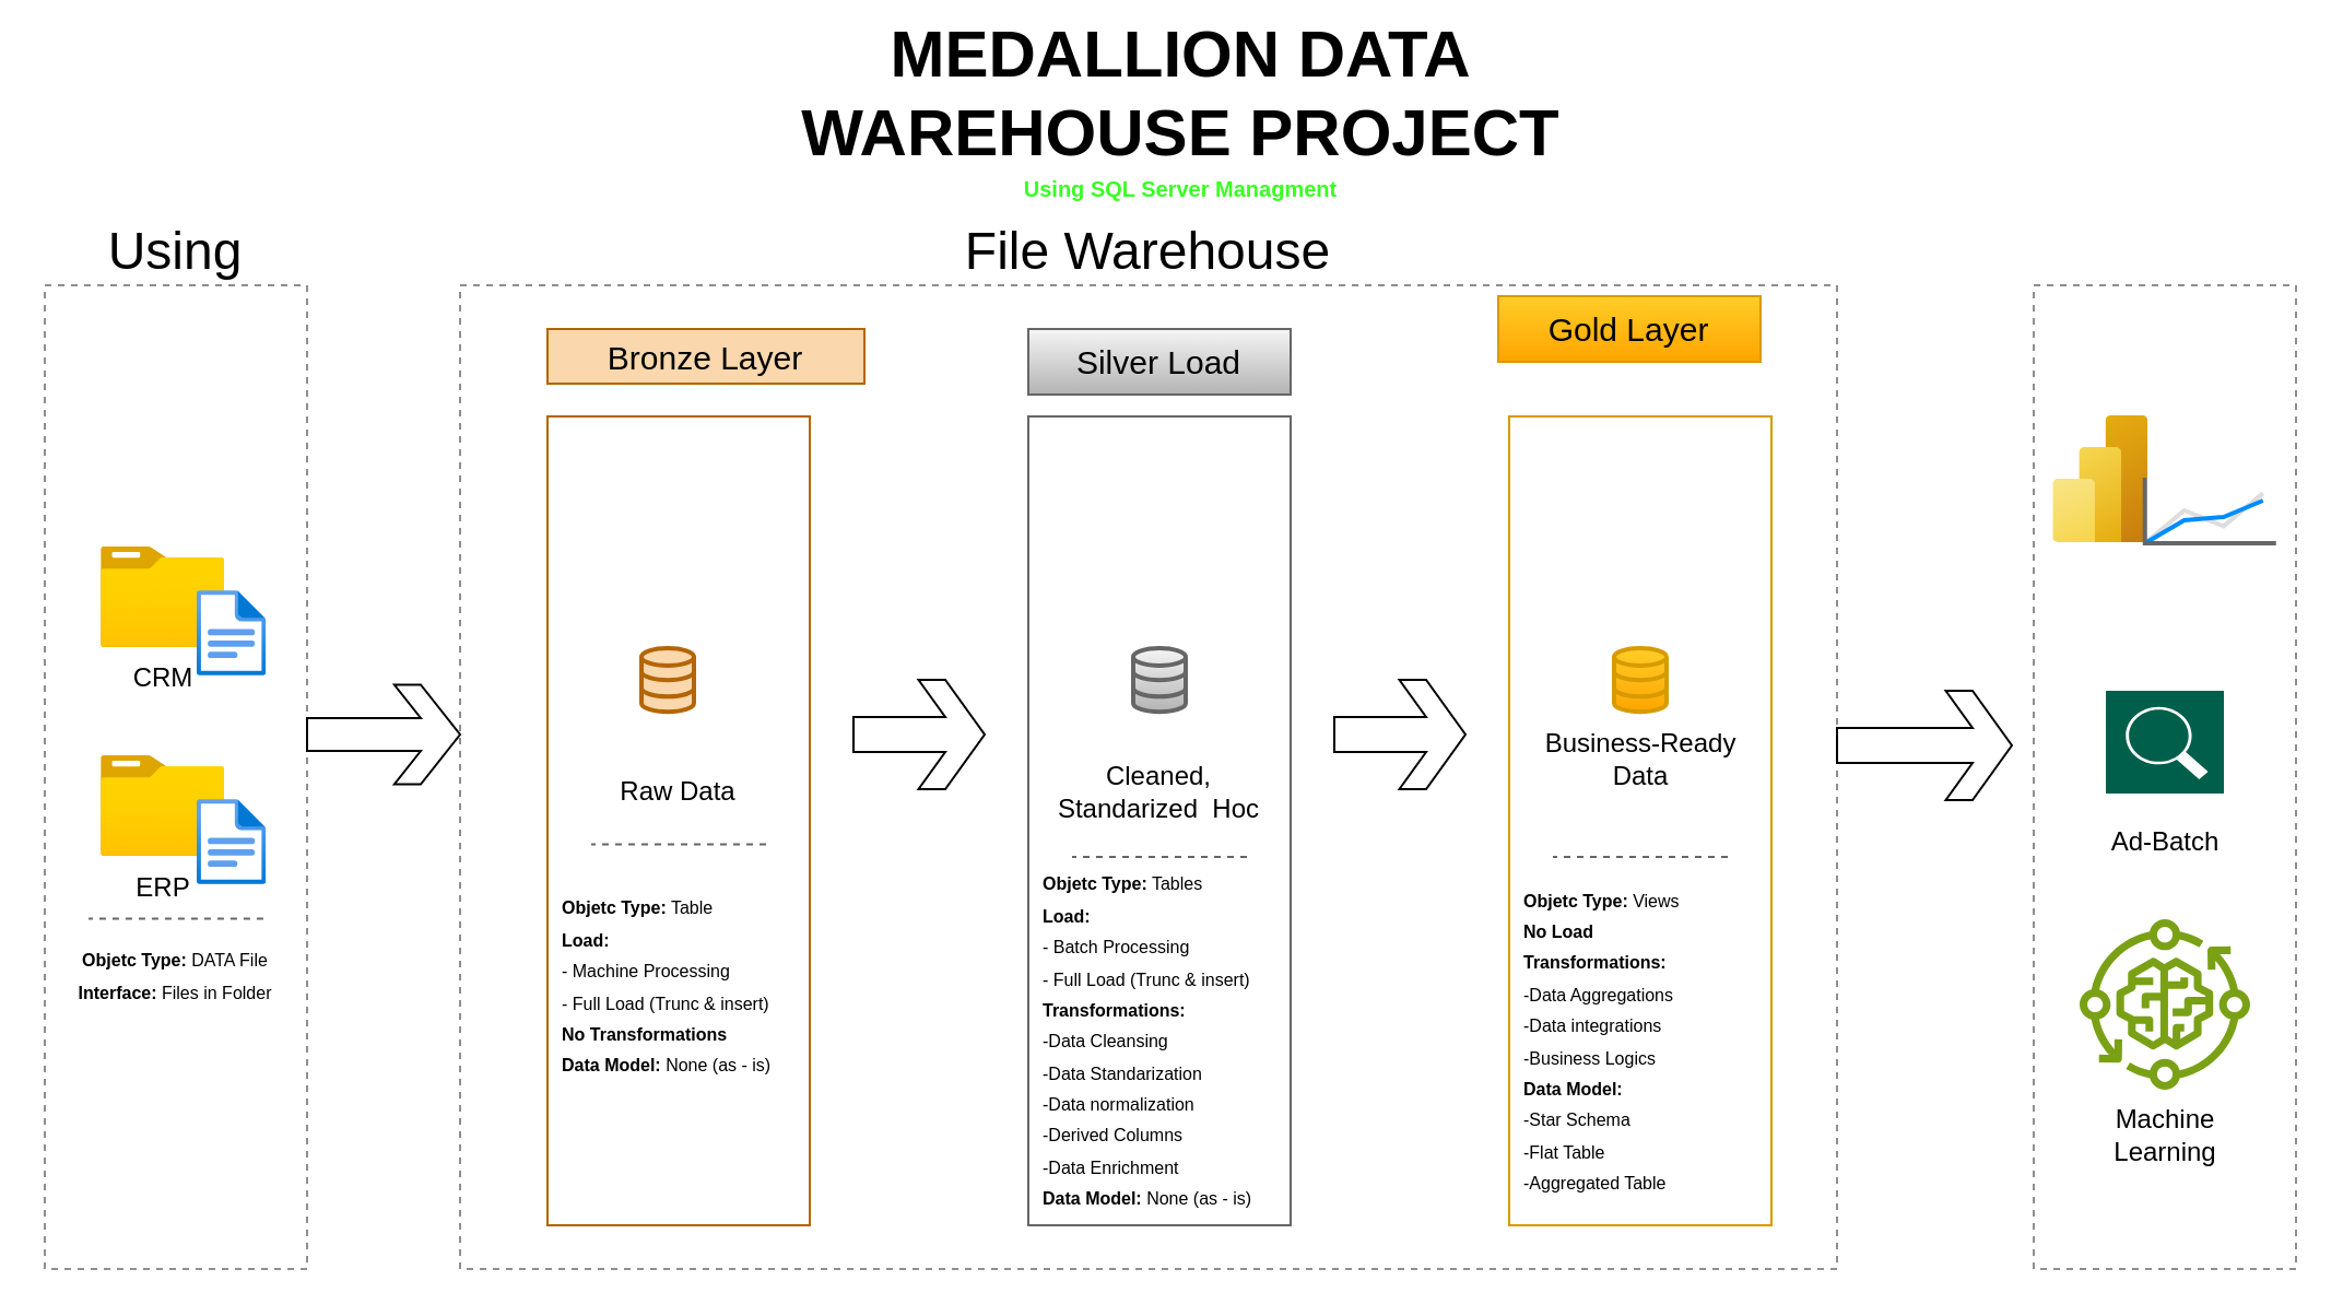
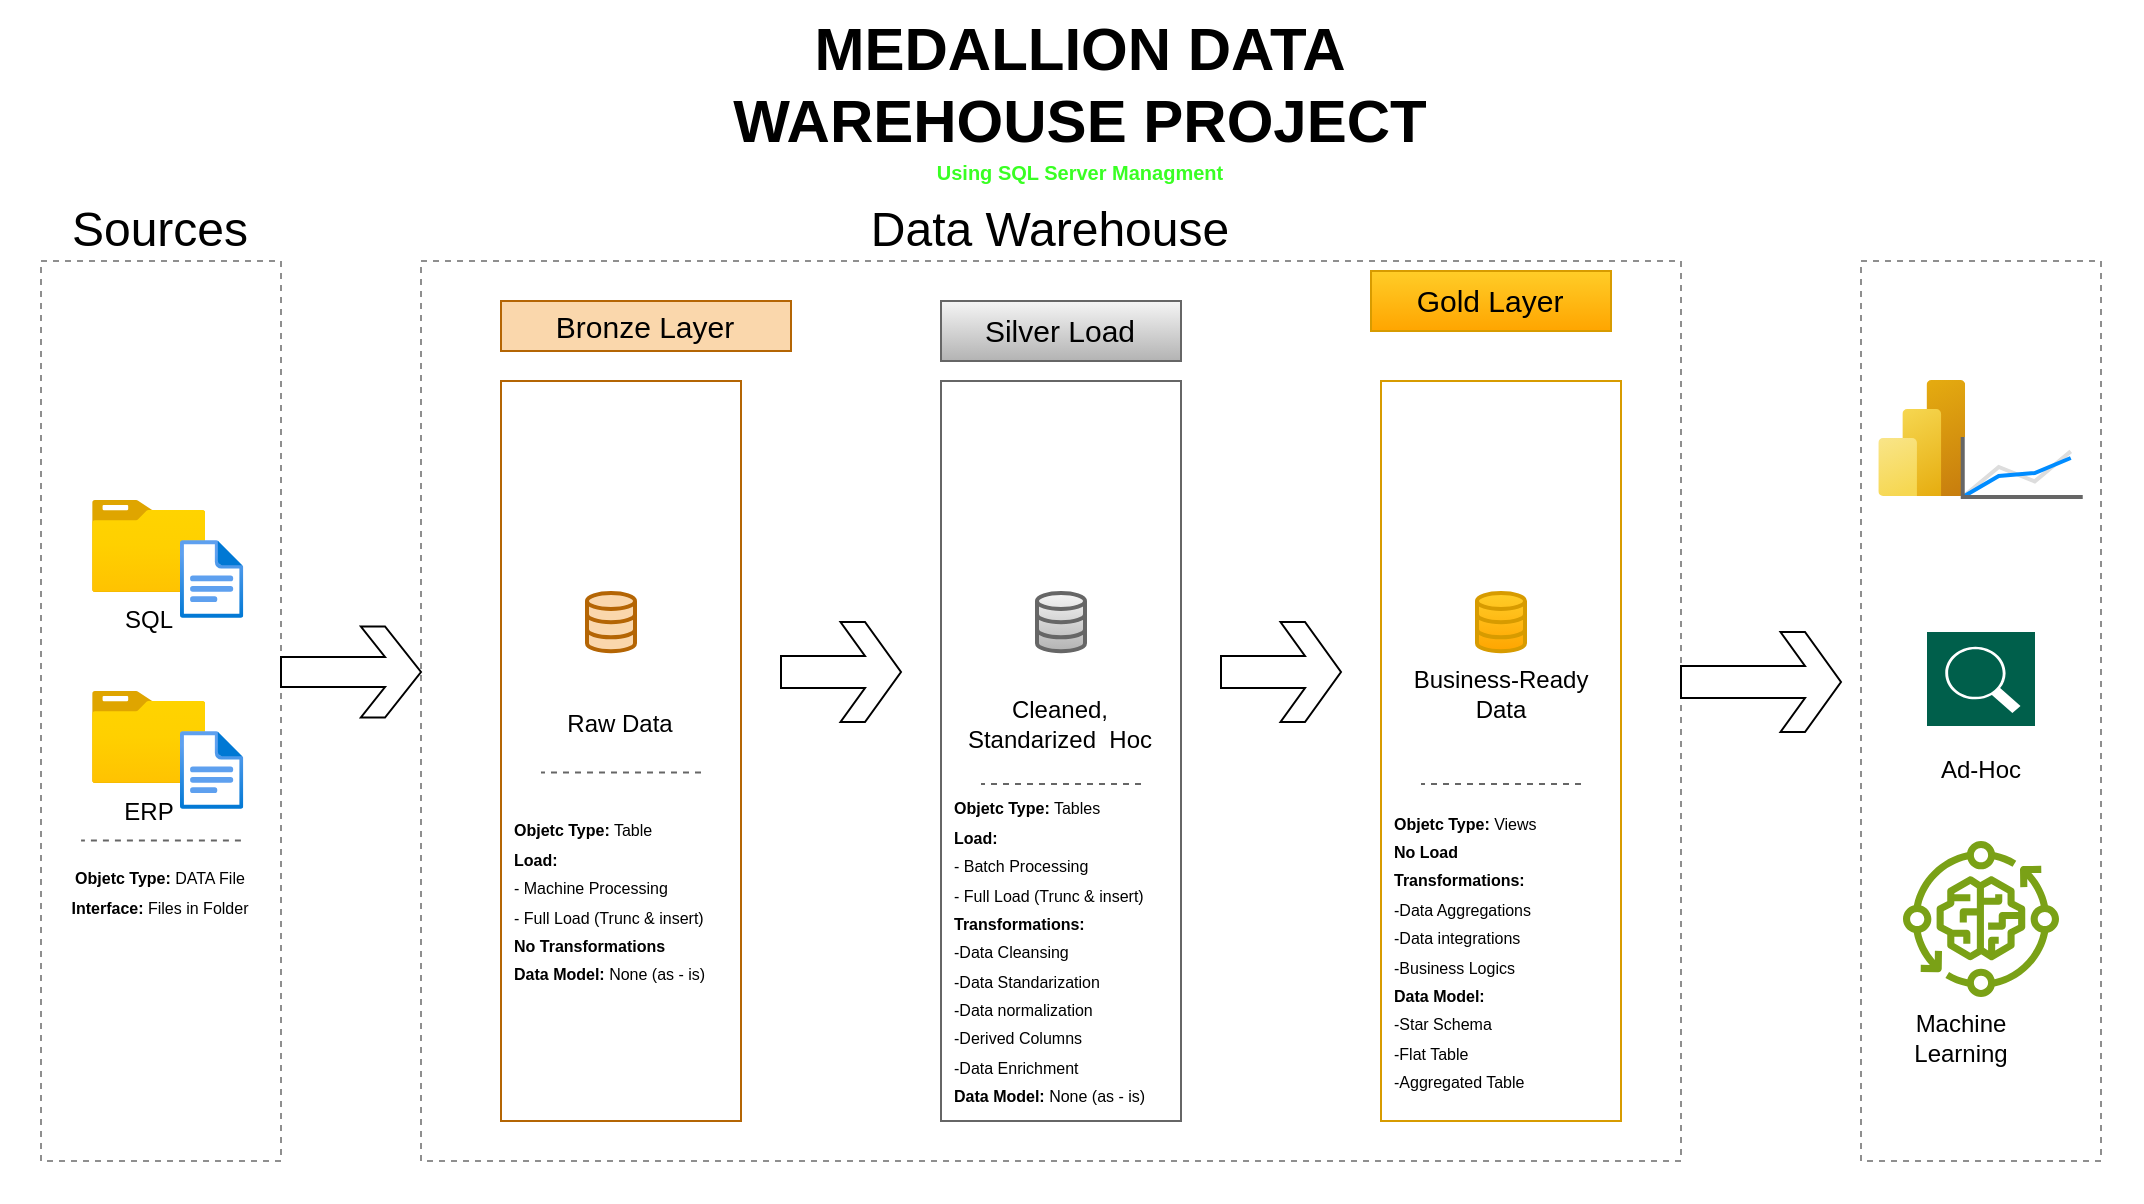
- <mxCell id="3" value="&lt;font style=&quot;font-size: 24px;&quot;&gt;Using&lt;/font&gt;" style="rounded=0;whiteSpace=wrap;html=1;strokeColor=none;fillColor=none;" vertex="1" parent="1"><mxGeometry x="30" y="90" width="100" height="50" as="geometry" /></mxCell>
+ <mxCell id="3" value="&lt;font style=&quot;font-size: 24px;&quot;&gt;Sources&lt;/font&gt;" style="rounded=0;whiteSpace=wrap;html=1;strokeColor=none;fillColor=none;" vertex="1" parent="1"><mxGeometry x="30" y="90" width="100" height="50" as="geometry" /></mxCell>
- <mxCell id="5" value="&lt;font style=&quot;font-size: 24px;&quot;&gt;File Warehouse&lt;/font&gt;" style="rounded=0;whiteSpace=wrap;html=1;strokeColor=none;fillColor=none;" vertex="1" parent="1"><mxGeometry x="410" y="90" width="230" height="50" as="geometry" /></mxCell>
+ <mxCell id="5" value="&lt;font style=&quot;font-size: 24px;&quot;&gt;Data Warehouse&lt;/font&gt;" style="rounded=0;whiteSpace=wrap;html=1;strokeColor=none;fillColor=none;" vertex="1" parent="1"><mxGeometry x="410" y="90" width="230" height="50" as="geometry" /></mxCell>
- <mxCell id="13" value="CRM" style="image;aspect=fixed;html=1;points=[];align=center;fontSize=12;image=img/lib/azure2/general/Folder_Blank.svg;" vertex="1" parent="1"><mxGeometry x="46" y="250" width="56.68" height="46" as="geometry" /></mxCell>
+ <mxCell id="13" value="SQL" style="image;aspect=fixed;html=1;points=[];align=center;fontSize=12;image=img/lib/azure2/general/Folder_Blank.svg;" vertex="1" parent="1"><mxGeometry x="46" y="250" width="56.68" height="46" as="geometry" /></mxCell>
- <mxCell id="39" value="Ad-Batch" style="text;html=1;align=center;verticalAlign=middle;whiteSpace=wrap;rounded=0;" vertex="1" parent="1"><mxGeometry x="948.5" y="370" width="83" height="30" as="geometry" /></mxCell>
+ <mxCell id="39" value="Ad-Hoc" style="text;html=1;align=center;verticalAlign=middle;whiteSpace=wrap;rounded=0;" vertex="1" parent="1"><mxGeometry x="948.5" y="370" width="83" height="30" as="geometry" /></mxCell>
- <mxCell id="40" value="Machine Learning" style="text;html=1;align=center;verticalAlign=middle;whiteSpace=wrap;rounded=0;" vertex="1" parent="1"><mxGeometry x="948.5" y="504.25" width="83" height="30" as="geometry" /></mxCell>
+ <mxCell id="40" value="Machine Learning" style="text;html=1;align=center;verticalAlign=middle;whiteSpace=wrap;rounded=0;" vertex="1" parent="1"><mxGeometry x="938.5" y="504.25" width="83" height="30" as="geometry" /></mxCell>
